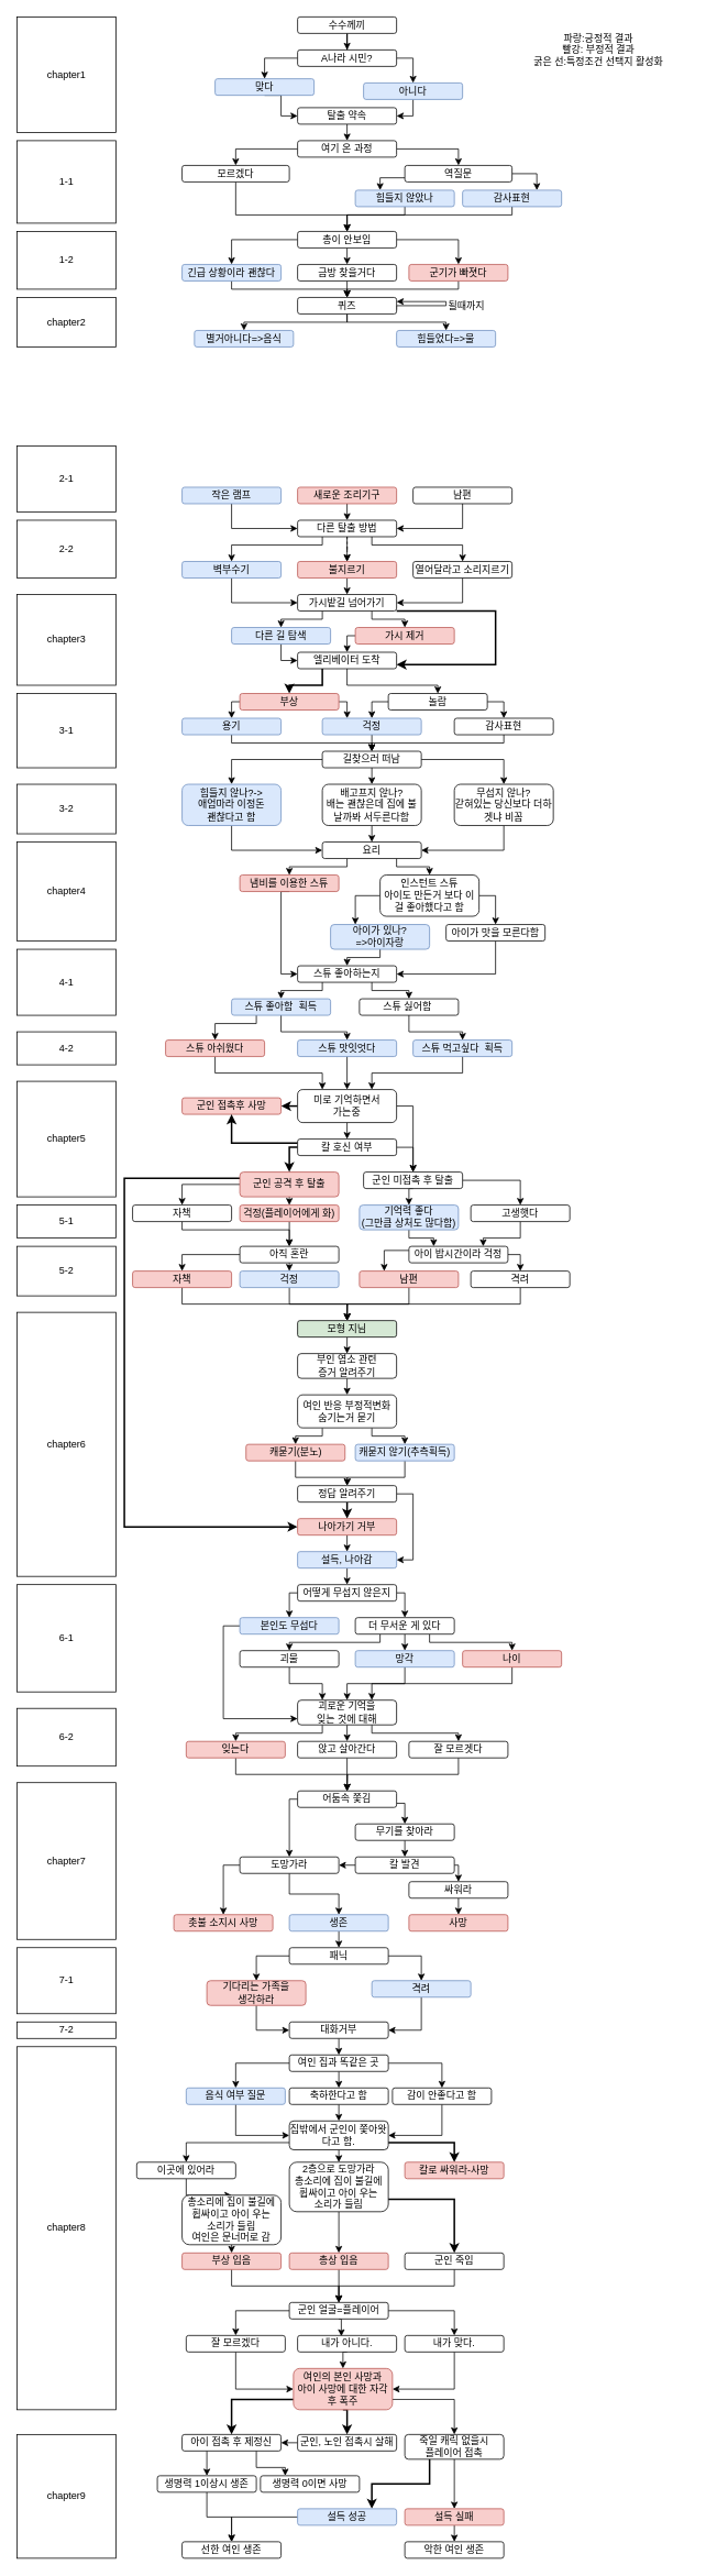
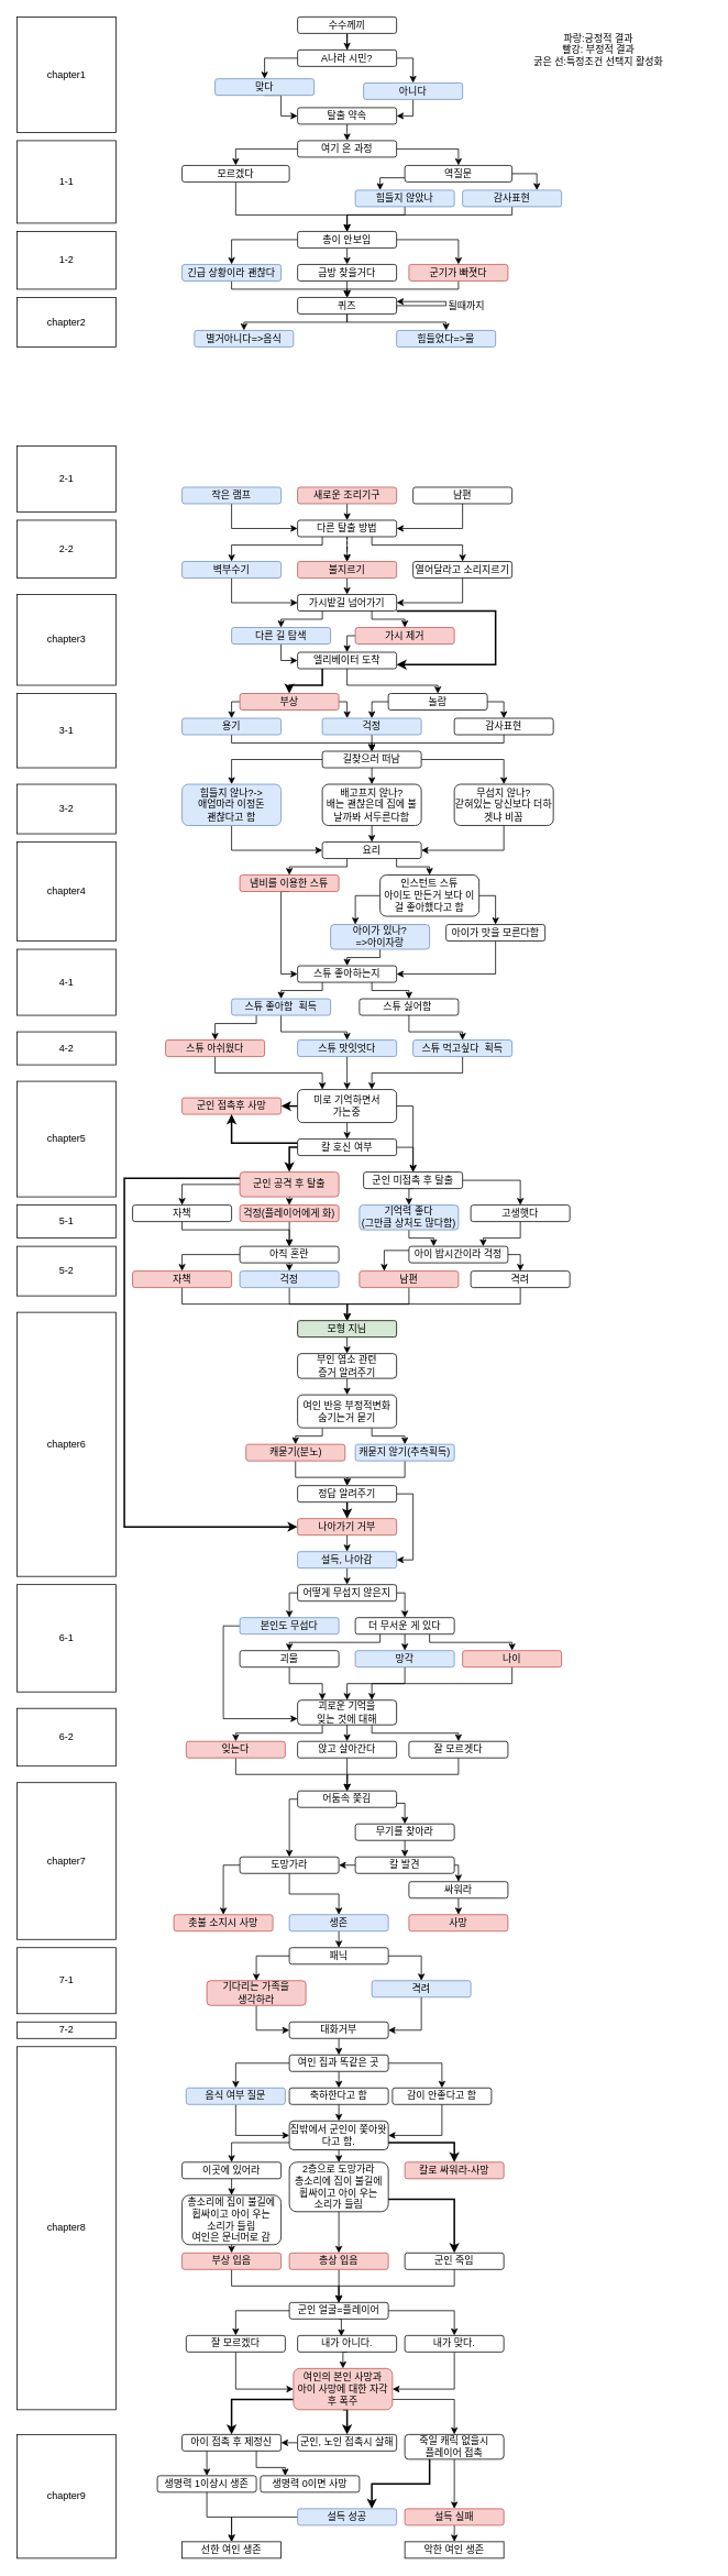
- <mxCell id="233" value="이곳에 있어라" style="rounded=1;whiteSpace=wrap;html=1;" vertex="1" parent="1"><mxGeometry x="165" y="2620" width="120" height="20" as="geometry" /></mxCell>
+ <mxCell id="233" value="이곳에 있어라" style="rounded=1;whiteSpace=wrap;html=1;" vertex="1" parent="1"><mxGeometry x="220" y="2620" width="120" height="20" as="geometry" /></mxCell>
- <mxCell id="273" value="선한 여인 생존" style="rounded=1;whiteSpace=wrap;html=1;" vertex="1" parent="1"><mxGeometry x="220" y="3080" width="120" height="20" as="geometry" /></mxCell>
+ <mxCell id="273" value="선한 여인 생존" style="whiteSpace=wrap;html=1;rounded=0;" vertex="1" parent="1"><mxGeometry x="220" y="3080" width="120" height="20" as="geometry" /></mxCell>
- <mxCell id="268" value="악한 여인 생존" style="rounded=1;whiteSpace=wrap;html=1;" vertex="1" parent="1"><mxGeometry x="490" y="3080" width="120" height="20" as="geometry" /></mxCell>
+ <mxCell id="268" value="악한 여인 생존" style="whiteSpace=wrap;html=1;rounded=0;" vertex="1" parent="1"><mxGeometry x="490" y="3080" width="120" height="20" as="geometry" /></mxCell>
